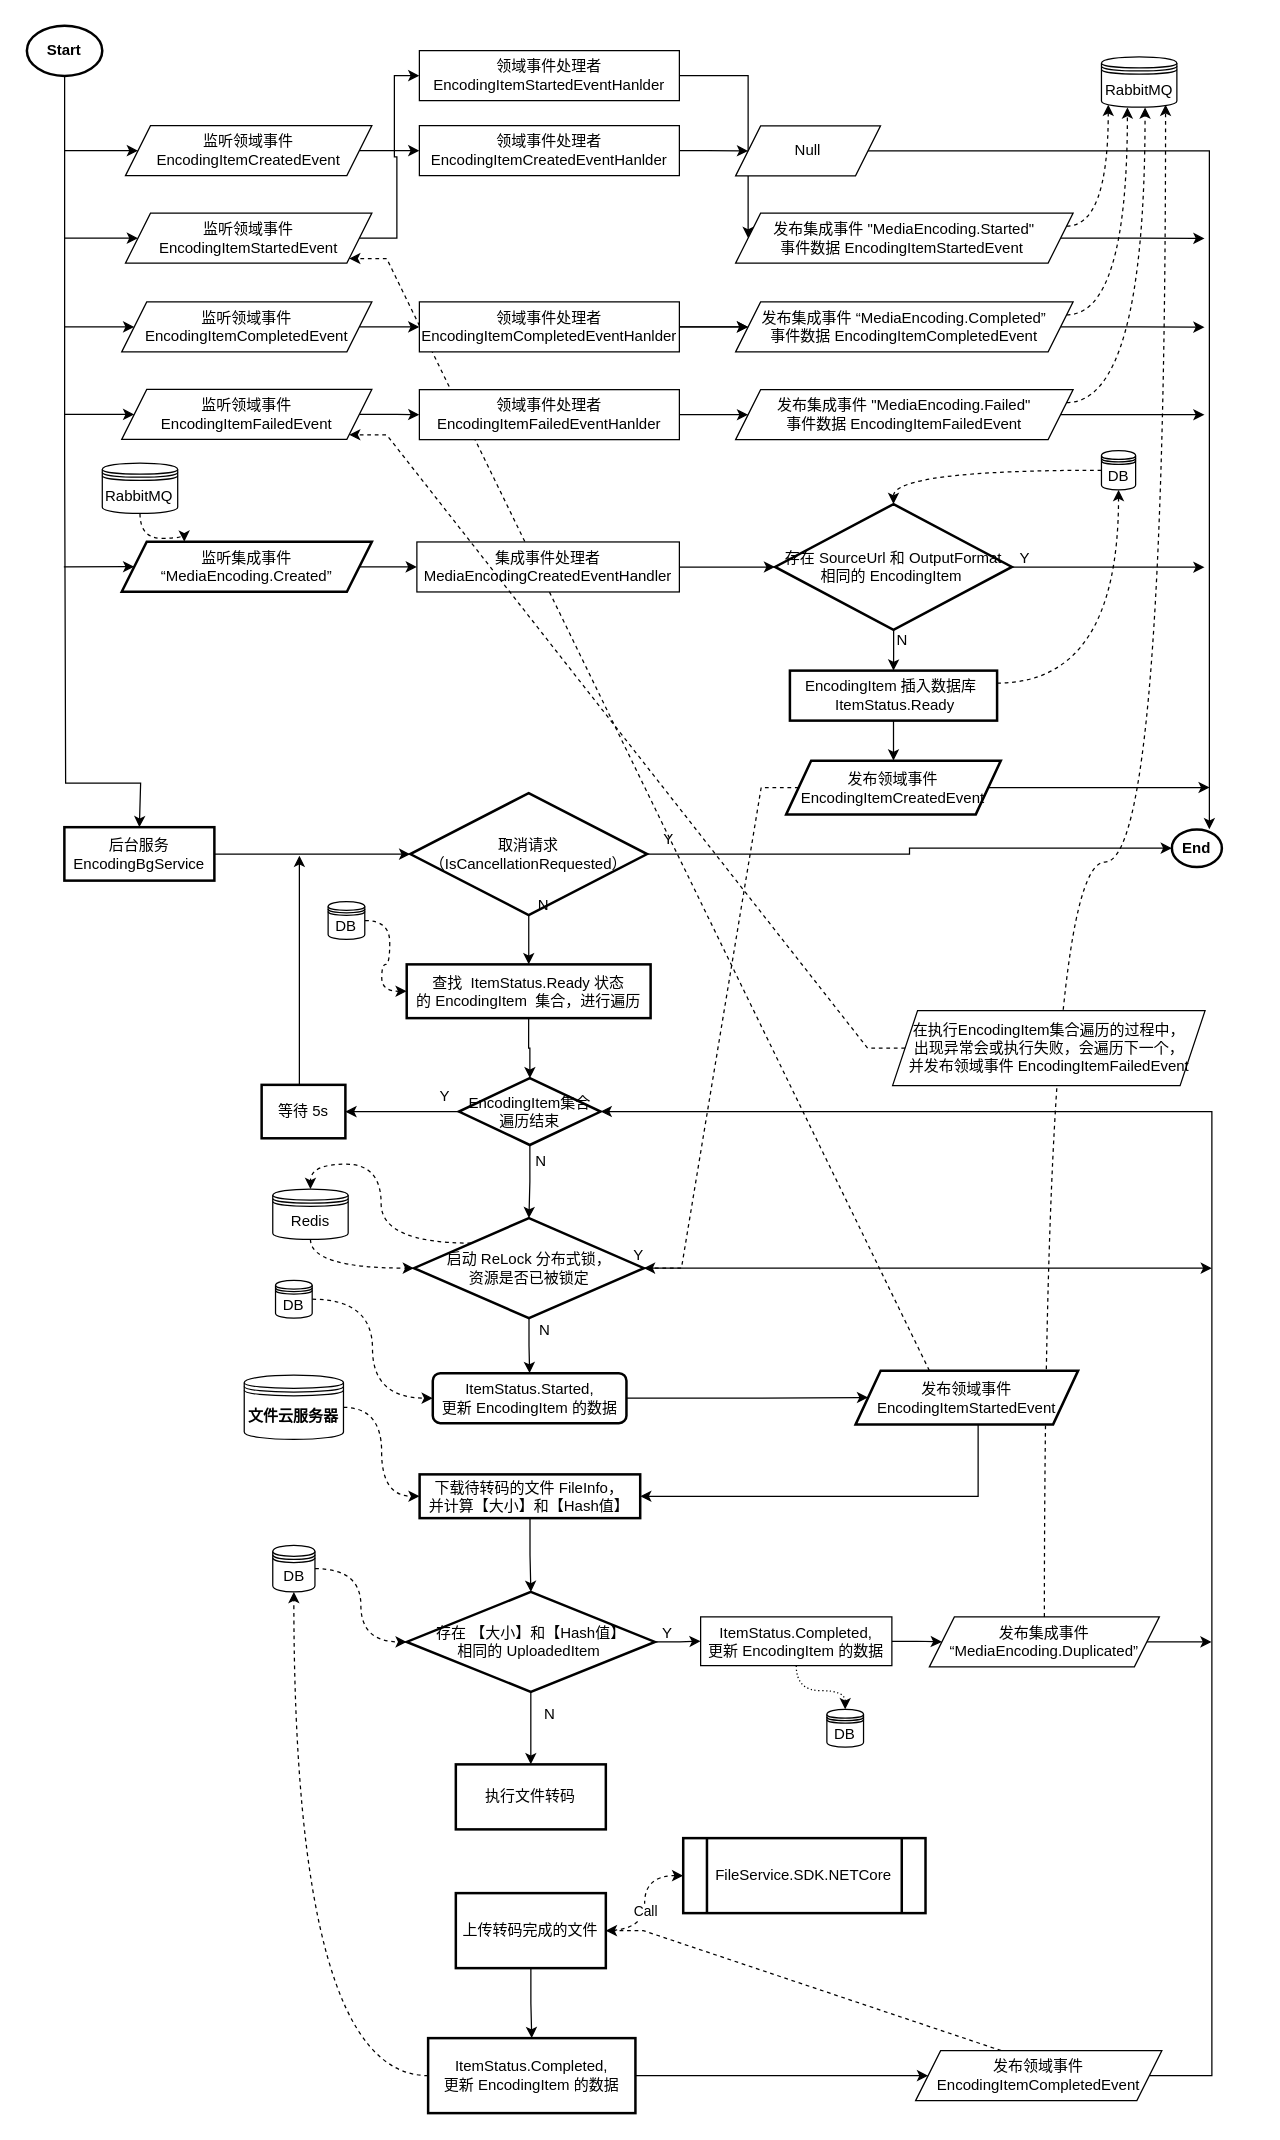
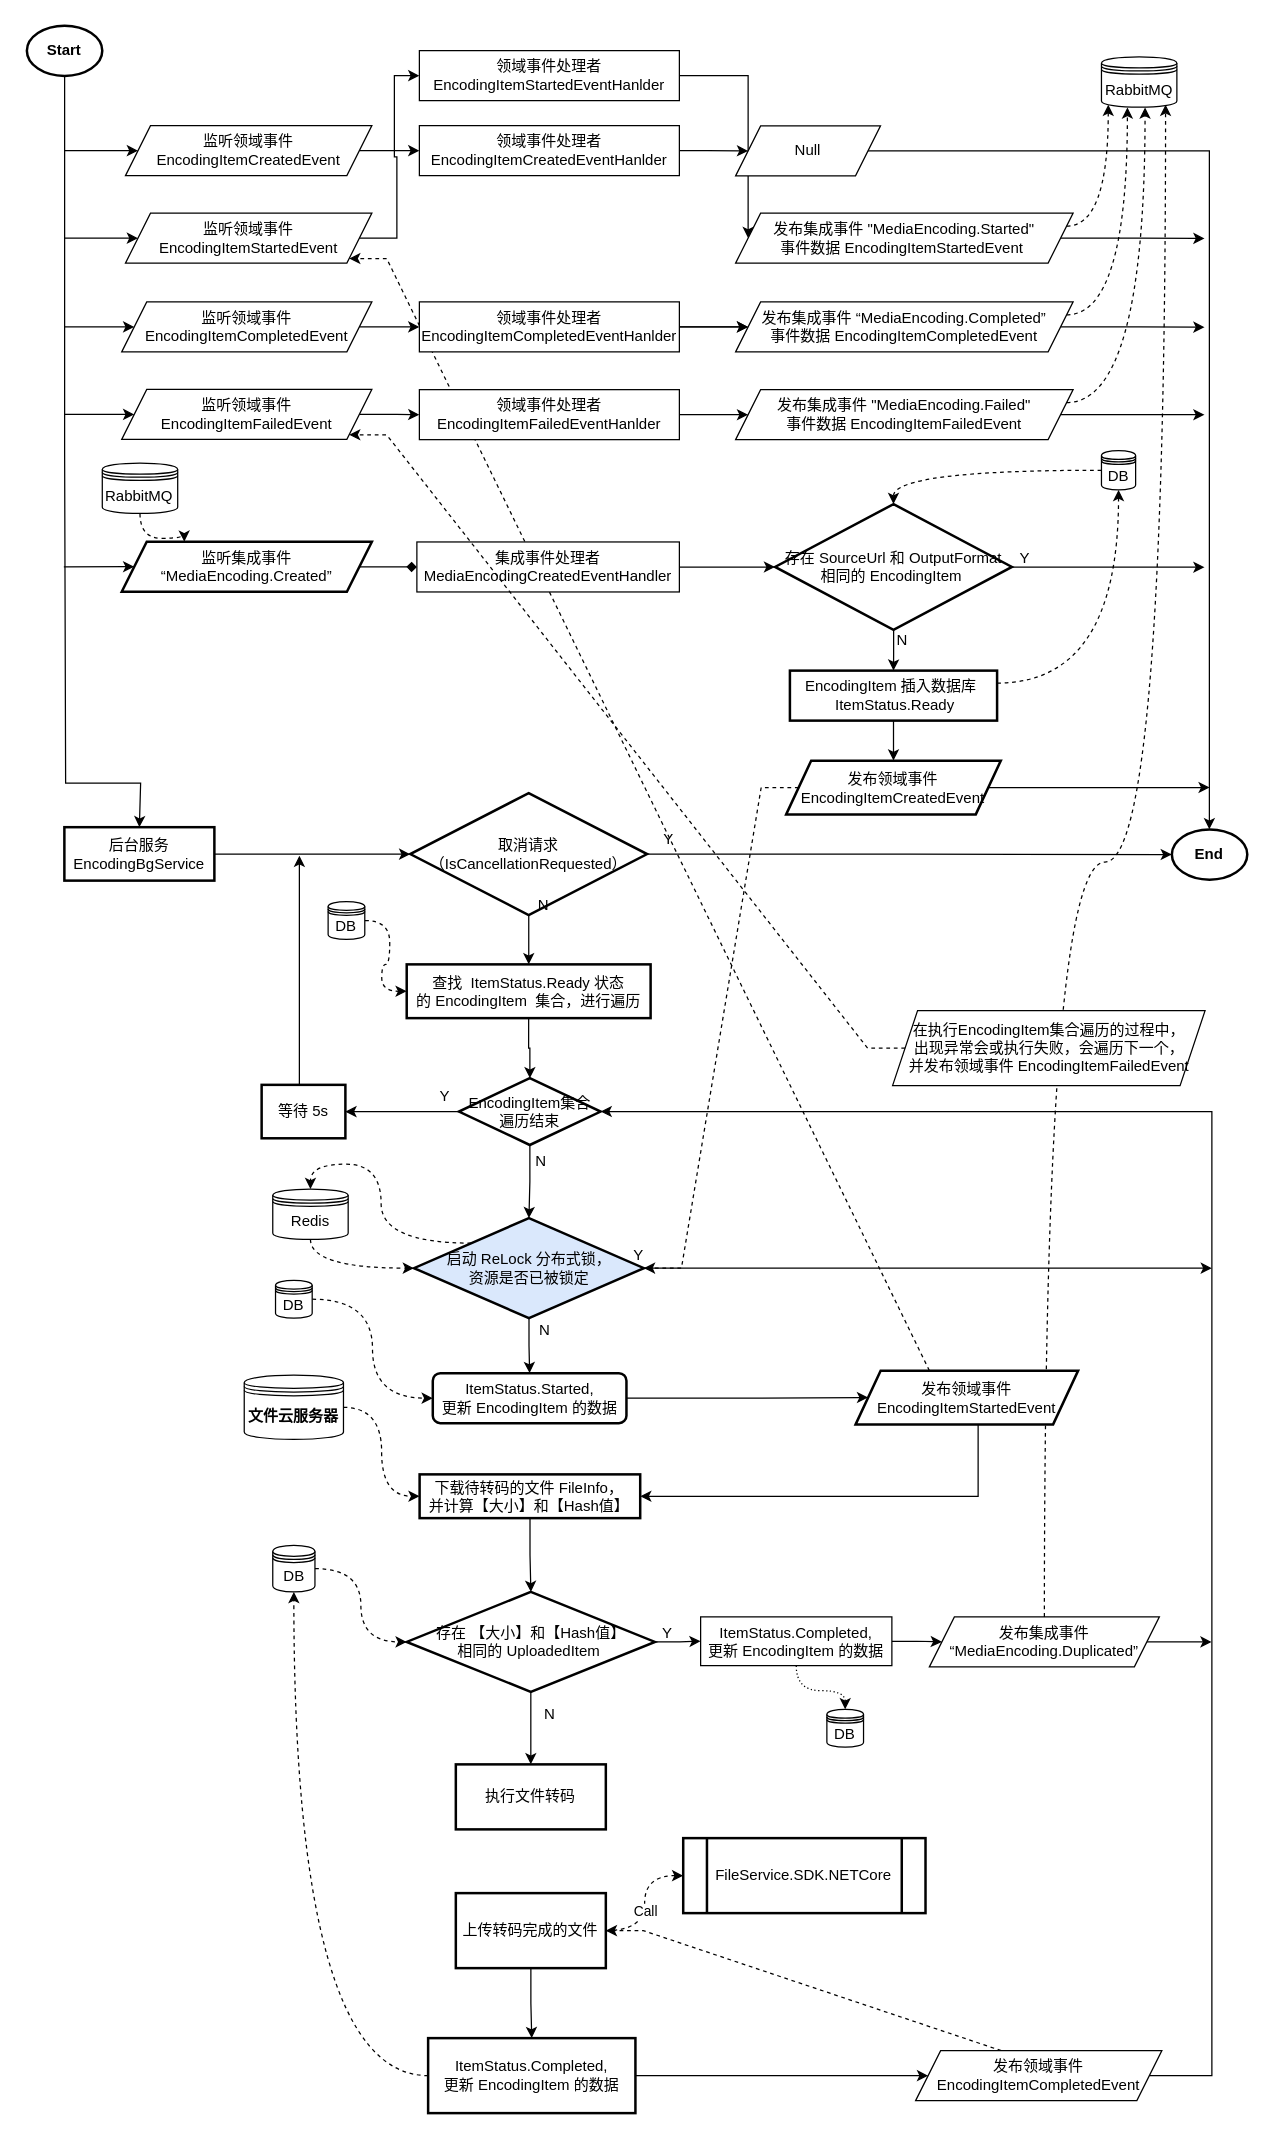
- <mxCell id="8" value="" style="edgeStyle=orthogonalEdgeStyle;rounded=0;orthogonalLoop=1;jettySize=auto;html=1;" parent="2" source="9" target="54" edge="1"><mxGeometry relative="1" as="geometry" /></mxCell>
+ <mxCell id="8" value="" style="edgeStyle=orthogonalEdgeStyle;rounded=0;orthogonalLoop=1;jettySize=auto;html=1;endArrow=diamond;" parent="2" source="9" target="54" edge="1"><mxGeometry relative="1" as="geometry" /></mxCell>
- <mxCell id="16" value="&lt;b style=&quot;font-size: 12px;&quot;&gt;&lt;font style=&quot;font-size: 12px;&quot;&gt;End&lt;/font&gt;&lt;/b&gt;" style="strokeWidth=2;html=1;shape=mxgraph.flowchart.start_1;whiteSpace=wrap;fontSize=12;" parent="2" vertex="1"><mxGeometry x="916.0" y="643.0" width="40" height="30" as="geometry" /></mxCell>
+ <mxCell id="16" value="&lt;b style=&quot;font-size: 12px;&quot;&gt;&lt;font style=&quot;font-size: 12px;&quot;&gt;End&lt;/font&gt;&lt;/b&gt;" style="strokeWidth=2;html=1;shape=mxgraph.flowchart.start_1;whiteSpace=wrap;fontSize=12;" parent="2" vertex="1"><mxGeometry x="916.0" y="643.0" width="60.331" height="40.22" as="geometry" /></mxCell>
- <mxCell id="72" value="启动 ReLock 分布式锁，&lt;div&gt;资源是否已被锁定&lt;/div&gt;" style="rhombus;whiteSpace=wrap;html=1;strokeWidth=2;" parent="2" vertex="1"><mxGeometry x="309.663" y="954" width="184" height="80" as="geometry" /></mxCell>
+ <mxCell id="72" value="启动 ReLock 分布式锁，&lt;div&gt;资源是否已被锁定&lt;/div&gt;" style="rhombus;whiteSpace=wrap;html=1;strokeWidth=2;fillColor=#dae8fc;" parent="2" vertex="1"><mxGeometry x="309.663" y="954" width="184" height="80" as="geometry" /></mxCell>
